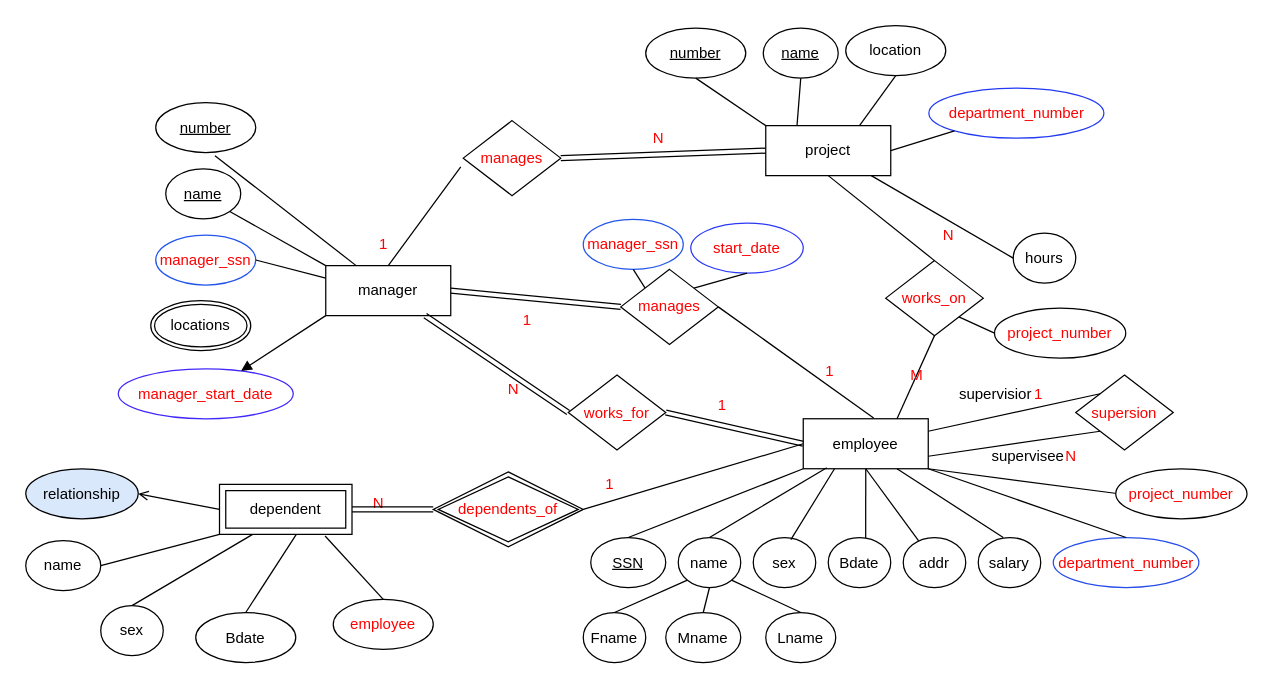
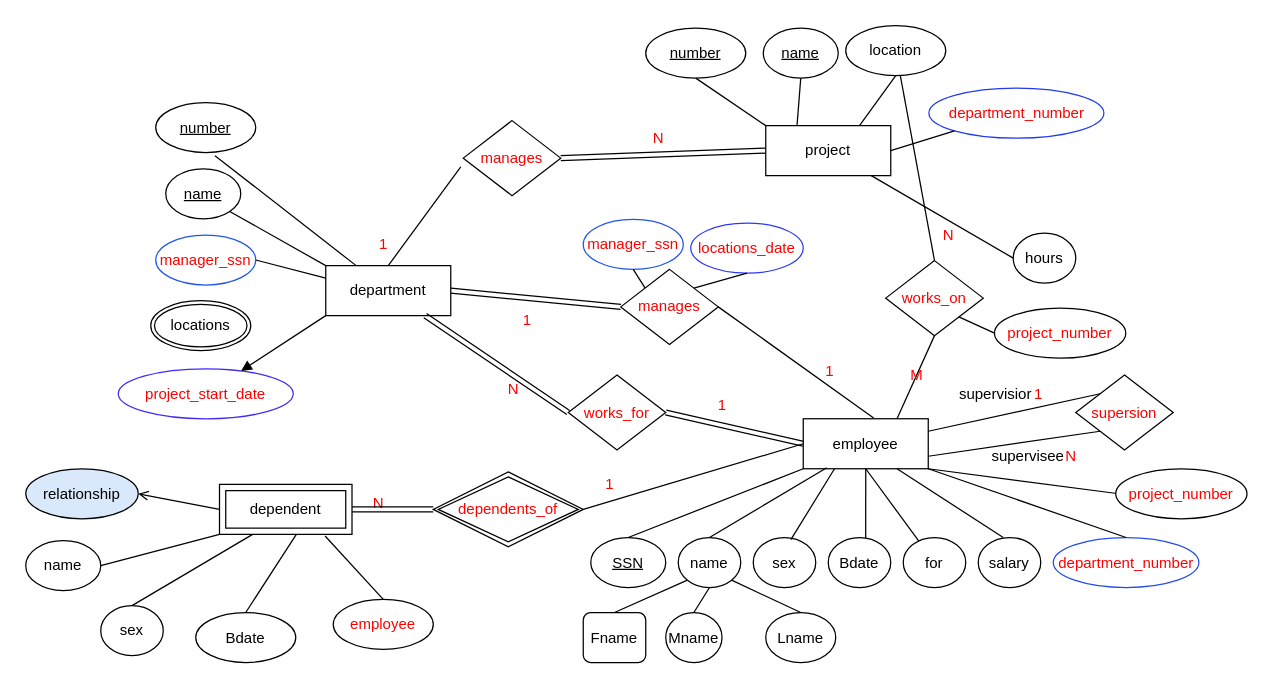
- <mxCell id="74" value="" style="endArrow=none;html=1;rounded=0;exitX=0.5;exitY=0;exitDx=0;exitDy=0;entryX=0.5;entryY=1;entryDx=0;entryDy=0;" edge="1" parent="1" source="61" target="23"><mxGeometry width="50" height="50" relative="1" as="geometry"><mxPoint x="1005" y="535.5" as="sourcePoint" /><mxPoint x="969" y="535.5" as="targetPoint" /></mxGeometry></mxCell>
+ <mxCell id="74" value="" style="endArrow=none;html=1;rounded=0;exitX=0.5;exitY=0;exitDx=0;exitDy=0;" edge="1" parent="1" source="61" target="26"><mxGeometry width="50" height="50" relative="1" as="geometry"><mxPoint x="1005" y="535.5" as="sourcePoint" /><mxPoint x="969" y="535.5" as="targetPoint" /></mxGeometry></mxCell>
- <mxCell id="17" value="start_date" style="ellipse;whiteSpace=wrap;html=1;align=center;fontColor=#ff0000;strokeColor=#2b39f7;" vertex="1" parent="1"><mxGeometry x="552" y="178" width="90" height="40" as="geometry" /></mxCell>
+ <mxCell id="17" value="locations_date" style="ellipse;whiteSpace=wrap;html=1;align=center;fontColor=#ff0000;strokeColor=#2b39f7;" vertex="1" parent="1"><mxGeometry x="552" y="178" width="90" height="40" as="geometry" /></mxCell>
- <mxCell id="5" value="manager" style="whiteSpace=wrap;html=1;align=center;" vertex="1" parent="1"><mxGeometry x="260" y="212" width="100" height="40" as="geometry" /></mxCell>
+ <mxCell id="5" value="department" style="whiteSpace=wrap;html=1;align=center;" vertex="1" parent="1"><mxGeometry x="260" y="212" width="100" height="40" as="geometry" /></mxCell>
- <mxCell id="10" value="manager_start_date" style="ellipse;whiteSpace=wrap;html=1;align=center;fontColor=#ff0000;strokeColor=#4128fb;" vertex="1" parent="1"><mxGeometry x="94" y="294.5" width="140" height="40" as="geometry" /></mxCell>
+ <mxCell id="10" value="project_start_date" style="ellipse;whiteSpace=wrap;html=1;align=center;fontColor=#ff0000;strokeColor=#4128fb;" vertex="1" parent="1"><mxGeometry x="94" y="294.5" width="140" height="40" as="geometry" /></mxCell>
- <mxCell id="50" value="addr" style="ellipse;whiteSpace=wrap;html=1;align=center;" vertex="1" parent="1"><mxGeometry x="722" y="429.5" width="50" height="40" as="geometry" /></mxCell>
+ <mxCell id="50" value="for" style="ellipse;whiteSpace=wrap;html=1;align=center;" vertex="1" parent="1"><mxGeometry x="722" y="429.5" width="50" height="40" as="geometry" /></mxCell>
- <mxCell id="47" value="Fname" style="ellipse;whiteSpace=wrap;html=1;align=center;" vertex="1" parent="1"><mxGeometry x="466" y="489.5" width="50" height="40" as="geometry" /></mxCell>
+ <mxCell id="47" value="Fname" style="whiteSpace=wrap;html=1;align=center;rounded=1;" vertex="1" parent="1"><mxGeometry x="466" y="489.5" width="50" height="40" as="geometry" /></mxCell>
- <mxCell id="45" value="Mname" style="ellipse;whiteSpace=wrap;html=1;align=center;" vertex="1" parent="1"><mxGeometry x="532" y="489.5" width="60" height="40" as="geometry" /></mxCell>
+ <mxCell id="45" value="Mname" style="ellipse;whiteSpace=wrap;html=1;align=center;" vertex="1" parent="1"><mxGeometry x="532" y="489.5" width="45" height="40" as="geometry" /></mxCell>
